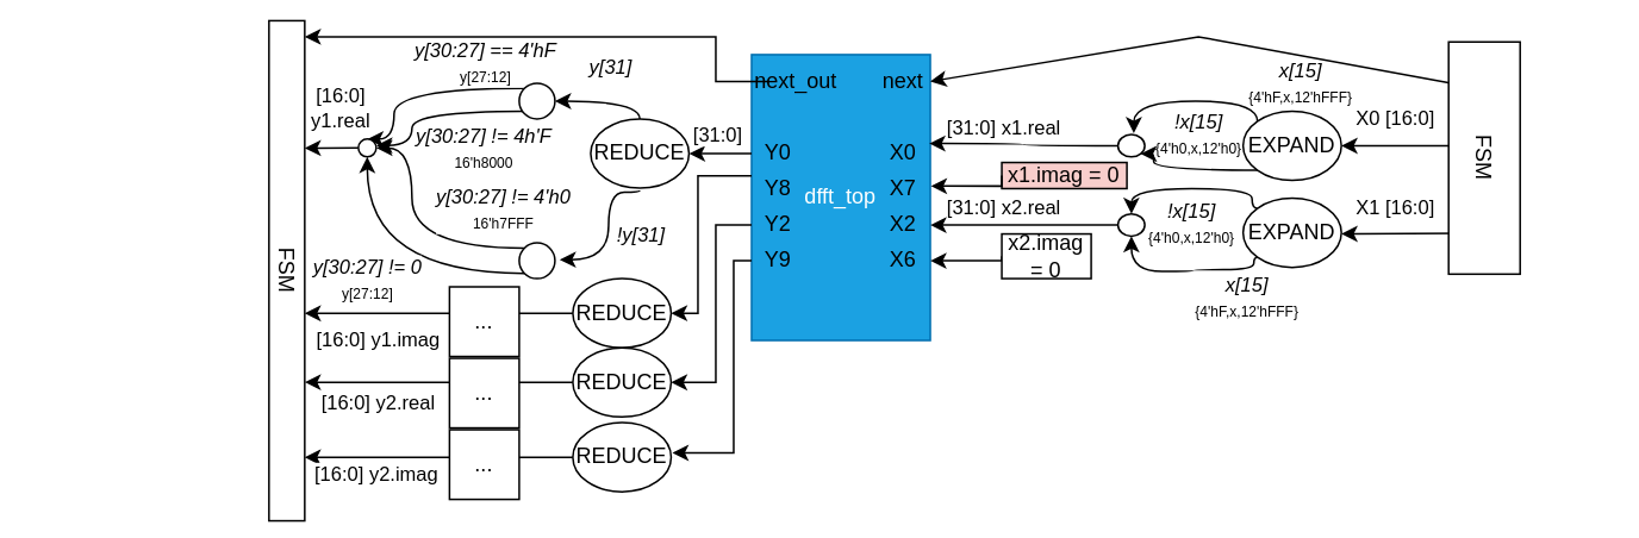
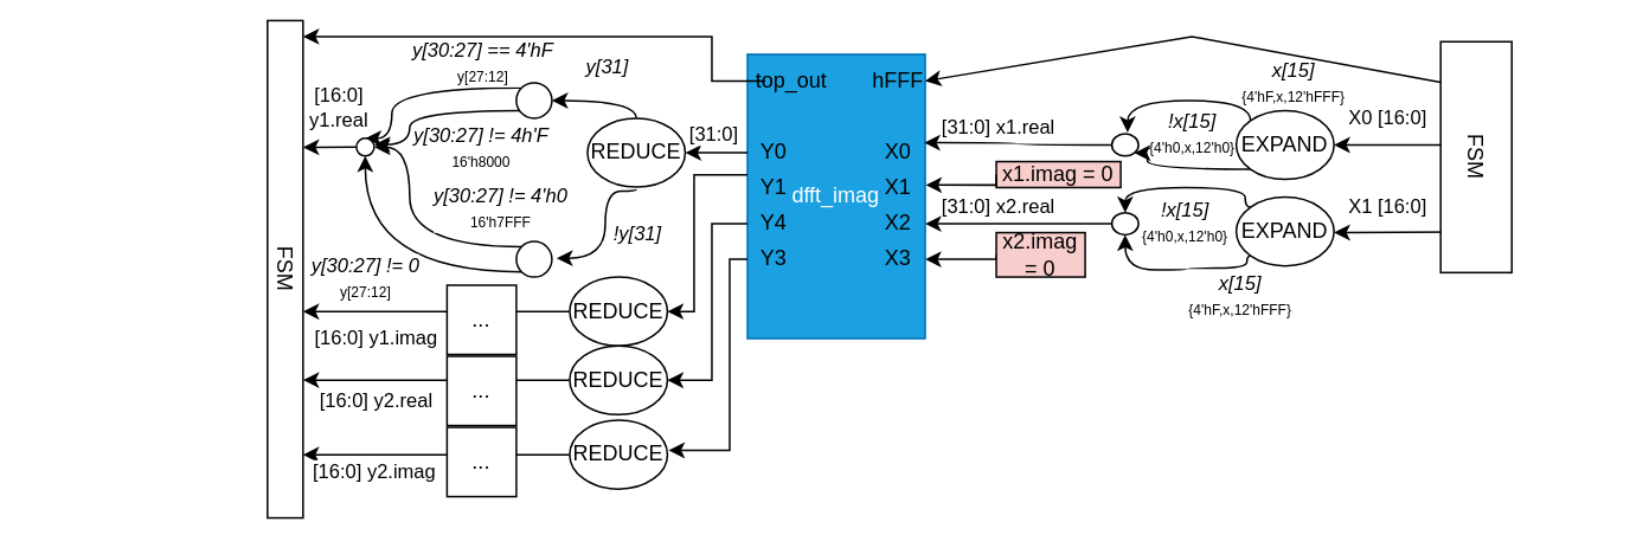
- <mxCell id="69" value="next_out" style="text;html=1;align=center;verticalAlign=middle;whiteSpace=wrap;rounded=0;" vertex="1" parent="1"><mxGeometry x="430" y="30" width="30" height="30" as="geometry" /></mxCell>
+ <mxCell id="69" value="top_out" style="text;html=1;align=center;verticalAlign=middle;whiteSpace=wrap;rounded=0;" vertex="1" parent="1"><mxGeometry x="430" y="30" width="30" height="30" as="geometry" /></mxCell>
- <mxCell id="71" value="next" style="text;html=1;align=center;verticalAlign=middle;whiteSpace=wrap;rounded=0;" vertex="1" parent="1"><mxGeometry x="490" y="30" width="30" height="30" as="geometry" /></mxCell>
+ <mxCell id="71" value="hFFF" style="text;html=1;align=center;verticalAlign=middle;whiteSpace=wrap;rounded=0;" vertex="1" parent="1"><mxGeometry x="490" y="30" width="30" height="30" as="geometry" /></mxCell>
- <mxCell id="11" value="Y8" style="text;html=1;align=center;verticalAlign=middle;whiteSpace=wrap;rounded=0;" vertex="1" parent="1"><mxGeometry x="420" y="90.38" width="30" height="30" as="geometry" /></mxCell>
+ <mxCell id="11" value="Y1" style="text;html=1;align=center;verticalAlign=middle;whiteSpace=wrap;rounded=0;" vertex="1" parent="1"><mxGeometry x="420" y="90.38" width="30" height="30" as="geometry" /></mxCell>
- <mxCell id="4" value="X7" style="text;html=1;align=center;verticalAlign=middle;whiteSpace=wrap;rounded=0;" vertex="1" parent="1"><mxGeometry x="490" y="90.38" width="30" height="30" as="geometry" /></mxCell>
+ <mxCell id="4" value="X1" style="text;html=1;align=center;verticalAlign=middle;whiteSpace=wrap;rounded=0;" vertex="1" parent="1"><mxGeometry x="490" y="90.38" width="30" height="30" as="geometry" /></mxCell>
- <mxCell id="2" value="dfft_top" style="rounded=0;whiteSpace=wrap;html=1;fillColor=#1ba1e2;fontColor=#ffffff;strokeColor=#006EAF;" vertex="1" parent="1"><mxGeometry x="420" y="30" width="100" height="160" as="geometry" /></mxCell>
+ <mxCell id="2" value="dfft_imag" style="rounded=0;whiteSpace=wrap;html=1;fillColor=#1ba1e2;fontColor=#ffffff;strokeColor=#006EAF;" vertex="1" parent="1"><mxGeometry x="420" y="30" width="100" height="160" as="geometry" /></mxCell>
- <mxCell id="13" value="Y2" style="text;html=1;align=center;verticalAlign=middle;whiteSpace=wrap;rounded=0;" vertex="1" parent="1"><mxGeometry x="420" y="110.38" width="30" height="30" as="geometry" /></mxCell>
+ <mxCell id="13" value="Y4" style="text;html=1;align=center;verticalAlign=middle;whiteSpace=wrap;rounded=0;" vertex="1" parent="1"><mxGeometry x="420" y="110.38" width="30" height="30" as="geometry" /></mxCell>
- <mxCell id="16" value="x2.imag = 0" style="rounded=0;whiteSpace=wrap;html=1;" vertex="1" parent="1"><mxGeometry x="560" y="130.38" width="50" height="25" as="geometry" /></mxCell>
+ <mxCell id="16" value="x2.imag = 0" style="rounded=0;whiteSpace=wrap;html=1;fillColor=#f8cecc;" vertex="1" parent="1"><mxGeometry x="560" y="130.38" width="50" height="25" as="geometry" /></mxCell>
- <mxCell id="14" value="Y9" style="text;html=1;align=center;verticalAlign=middle;whiteSpace=wrap;rounded=0;" vertex="1" parent="1"><mxGeometry x="420" y="130.38" width="30" height="30" as="geometry" /></mxCell>
+ <mxCell id="14" value="Y3" style="text;html=1;align=center;verticalAlign=middle;whiteSpace=wrap;rounded=0;" vertex="1" parent="1"><mxGeometry x="420" y="130.38" width="30" height="30" as="geometry" /></mxCell>
- <mxCell id="6" value="X6" style="text;html=1;align=center;verticalAlign=middle;whiteSpace=wrap;rounded=0;" vertex="1" parent="1"><mxGeometry x="490" y="130.38" width="30" height="30" as="geometry" /></mxCell>
+ <mxCell id="6" value="X3" style="text;html=1;align=center;verticalAlign=middle;whiteSpace=wrap;rounded=0;" vertex="1" parent="1"><mxGeometry x="490" y="130.38" width="30" height="30" as="geometry" /></mxCell>
